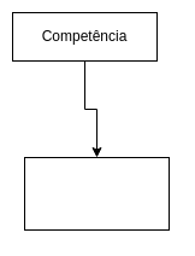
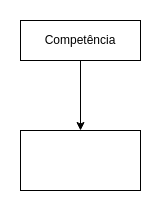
- <mxCell id="3" value="Competência" style="rounded=0;whiteSpace=wrap;html=1;" vertex="1" parent="1"><mxGeometry x="10" y="10" width="120" height="40" as="geometry" /></mxCell>
+ <mxCell id="3" value="Competência" style="rounded=0;whiteSpace=wrap;html=1;" vertex="1" parent="1"><mxGeometry x="20" y="20" width="120" height="40" as="geometry" /></mxCell>
